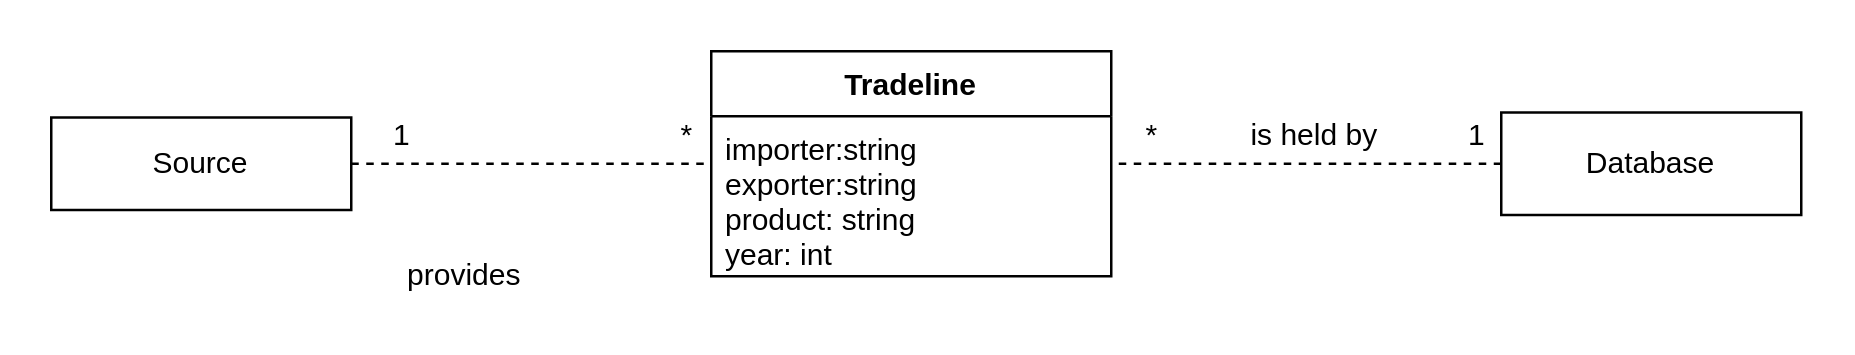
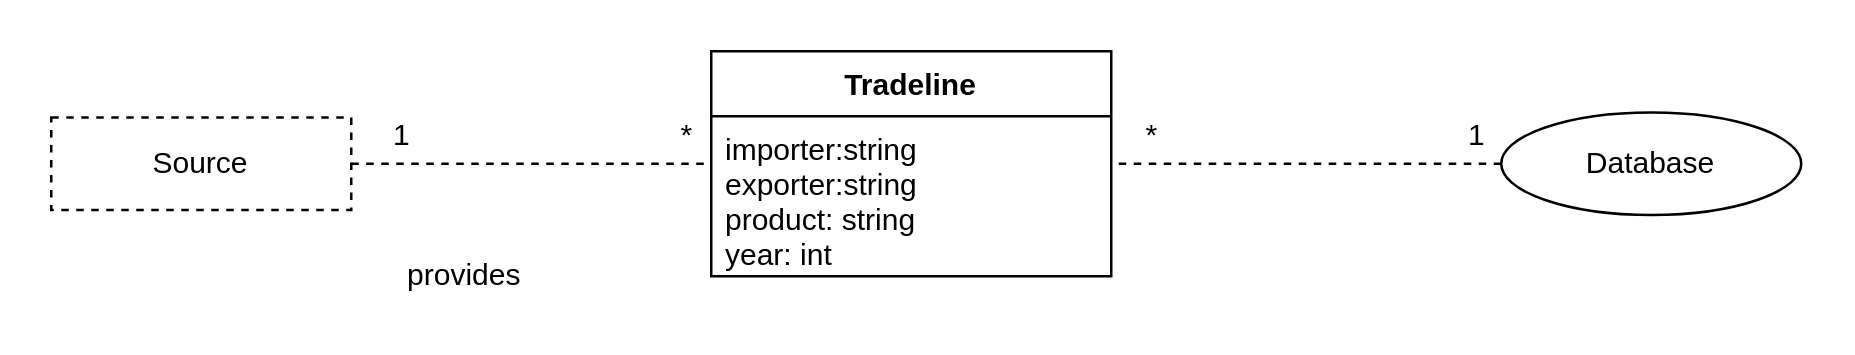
- <mxCell id="13" value="is held by" style="text;html=1;align=center;verticalAlign=middle;resizable=0;points=[];autosize=1;" parent="1" vertex="1"><mxGeometry x="490" y="44" width="70" height="20" as="geometry" /></mxCell>
- <mxCell id="3" value="Source" style="rounded=0;whiteSpace=wrap;html=1;" parent="1" vertex="1"><mxGeometry x="20" y="46.5" width="120" height="37" as="geometry" /></mxCell>
+ <mxCell id="3" value="Source" style="rounded=0;whiteSpace=wrap;html=1;dashed=1;" parent="1" vertex="1"><mxGeometry x="20" y="46.5" width="120" height="37" as="geometry" /></mxCell>
- <mxCell id="5" value="Database" style="whiteSpace=wrap;html=1;" parent="1" vertex="1"><mxGeometry x="600" y="44.5" width="120" height="41" as="geometry" /></mxCell>
+ <mxCell id="5" value="Database" style="ellipse;whiteSpace=wrap;html=1;" parent="1" vertex="1"><mxGeometry x="600" y="44.5" width="120" height="41" as="geometry" /></mxCell>
